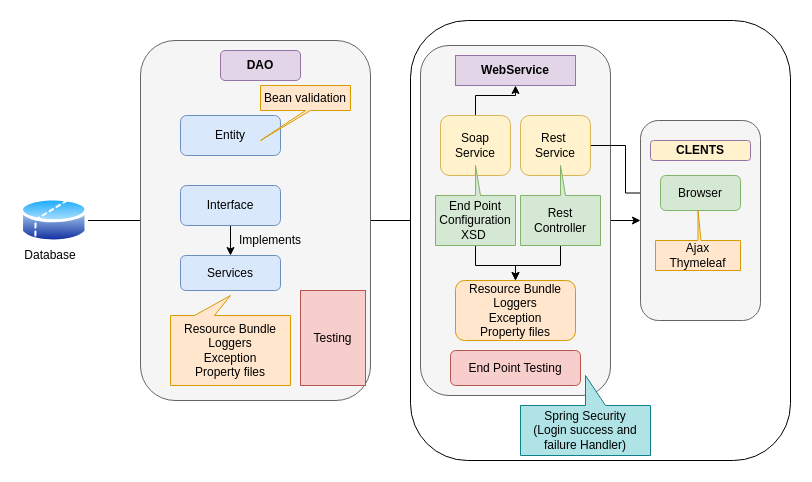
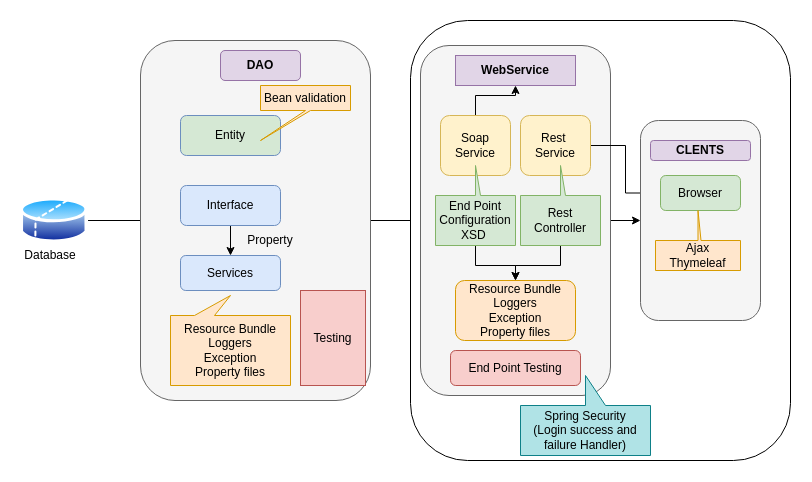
- <mxCell id="7" value="Entity" style="rounded=1;whiteSpace=wrap;html=1;fillColor=#dae8fc;strokeColor=#6c8ebf;" parent="1" vertex="1"><mxGeometry x="180" y="115" width="100" height="40" as="geometry" /></mxCell>
+ <mxCell id="7" value="Entity" style="rounded=1;whiteSpace=wrap;html=1;fillColor=#d5e8d4;strokeColor=#6c8ebf;" parent="1" vertex="1"><mxGeometry x="180" y="115" width="100" height="40" as="geometry" /></mxCell>
- <mxCell id="32" value="&lt;b&gt;CLENTS&lt;/b&gt;" style="rounded=1;whiteSpace=wrap;html=1;fillColor=#fff2cc;strokeColor=#9673a6;" parent="1" vertex="1"><mxGeometry x="650" y="140" width="100" height="20" as="geometry" /></mxCell>
+ <mxCell id="32" value="&lt;b&gt;CLENTS&lt;/b&gt;" style="rounded=1;whiteSpace=wrap;html=1;fillColor=#e1d5e7;strokeColor=#9673a6;" parent="1" vertex="1"><mxGeometry x="650" y="140" width="100" height="20" as="geometry" /></mxCell>
- <mxCell id="12" value="Implements" style="text;html=1;align=center;verticalAlign=middle;whiteSpace=wrap;rounded=0;" parent="1" vertex="1"><mxGeometry x="240" y="225" width="60" height="30" as="geometry" /></mxCell>
+ <mxCell id="12" value="Property" style="text;html=1;align=center;verticalAlign=middle;whiteSpace=wrap;rounded=0;" parent="1" vertex="1"><mxGeometry x="240" y="225" width="60" height="30" as="geometry" /></mxCell>
